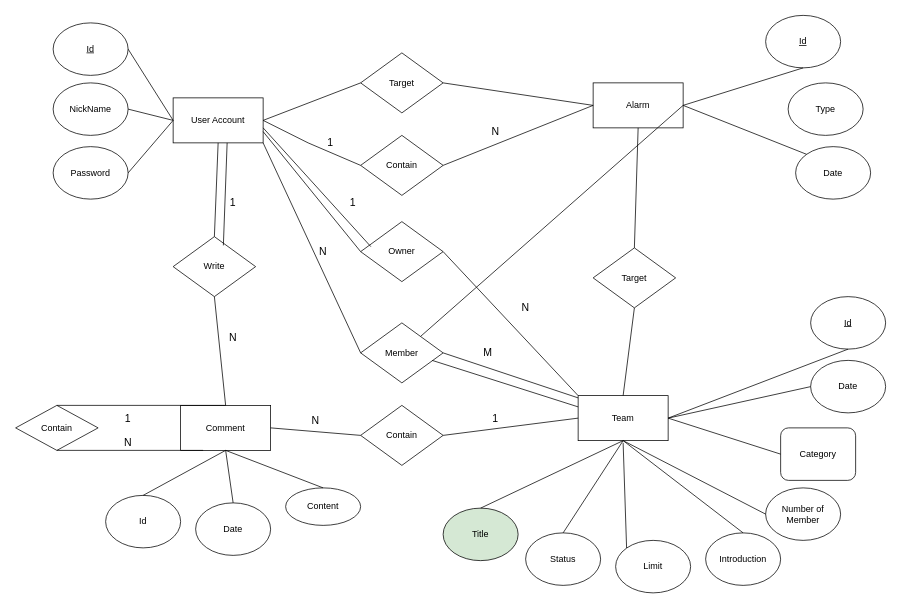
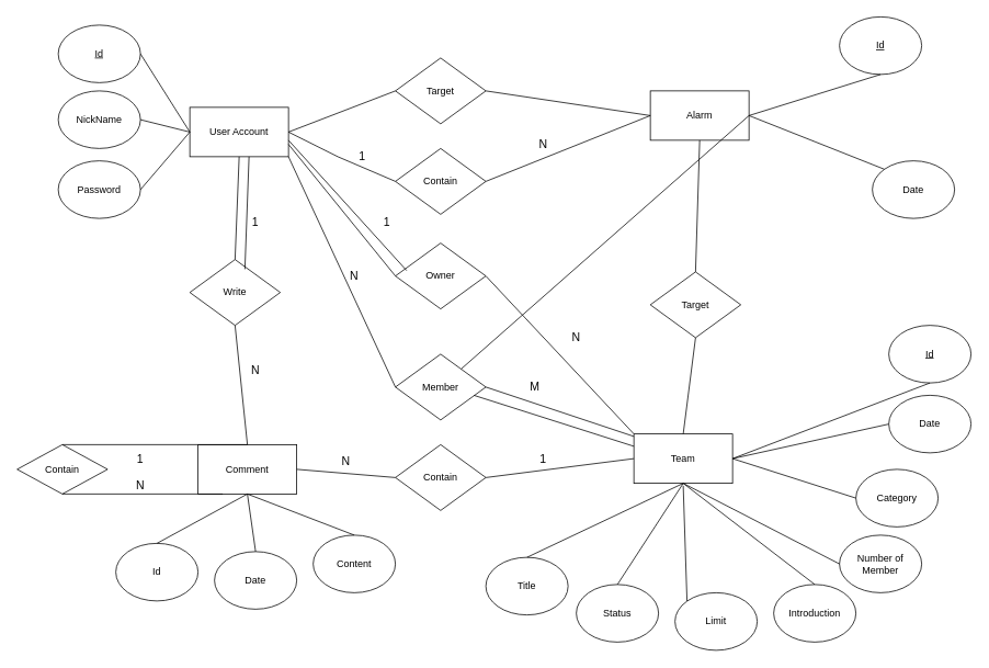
- <mxCell id="7" value="Type" style="ellipse;whiteSpace=wrap;html=1;" vertex="1" parent="1"><mxGeometry x="1050" y="110" width="100" height="70" as="geometry" /></mxCell>
- <mxCell id="17" value="Category" style="whiteSpace=wrap;html=1;rounded=1;" vertex="1" parent="1"><mxGeometry x="1040" y="570" width="100" height="70" as="geometry" /></mxCell>
+ <mxCell id="17" value="Category" style="ellipse;whiteSpace=wrap;html=1;" vertex="1" parent="1"><mxGeometry x="1040" y="570" width="100" height="70" as="geometry" /></mxCell>
- <mxCell id="14" value="Content" style="ellipse;whiteSpace=wrap;html=1;" vertex="1" parent="1"><mxGeometry x="380" y="650" width="100" height="50" as="geometry" /></mxCell>
+ <mxCell id="14" value="Content" style="ellipse;whiteSpace=wrap;html=1;" vertex="1" parent="1"><mxGeometry x="380" y="650" width="100" height="70" as="geometry" /></mxCell>
- <mxCell id="22" value="Title" style="ellipse;whiteSpace=wrap;html=1;fillColor=#d5e8d4;" vertex="1" parent="1"><mxGeometry x="590" y="677" width="100" height="70" as="geometry" /></mxCell>
+ <mxCell id="22" value="Title" style="ellipse;whiteSpace=wrap;html=1;" vertex="1" parent="1"><mxGeometry x="590" y="677" width="100" height="70" as="geometry" /></mxCell>
